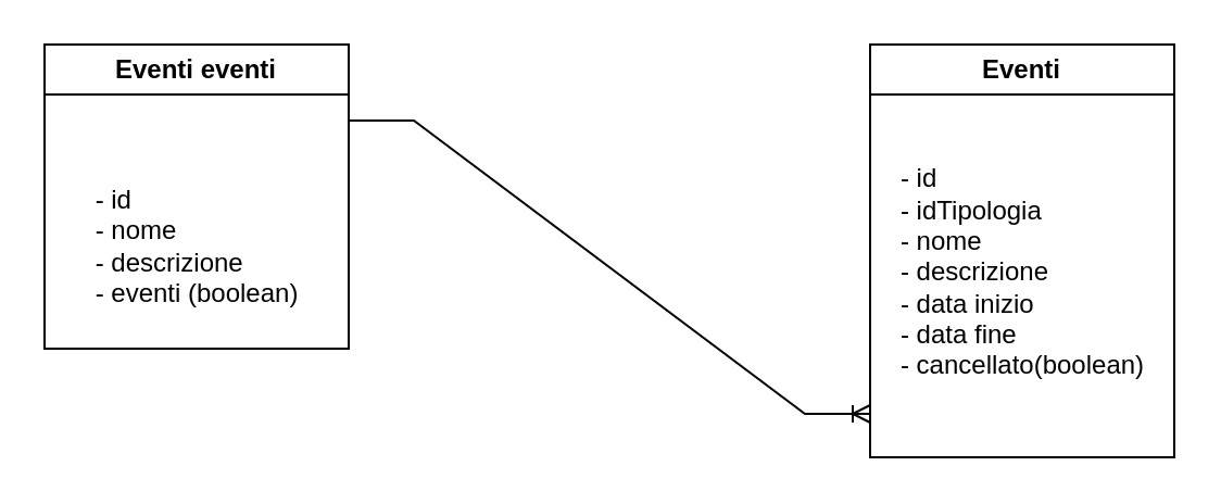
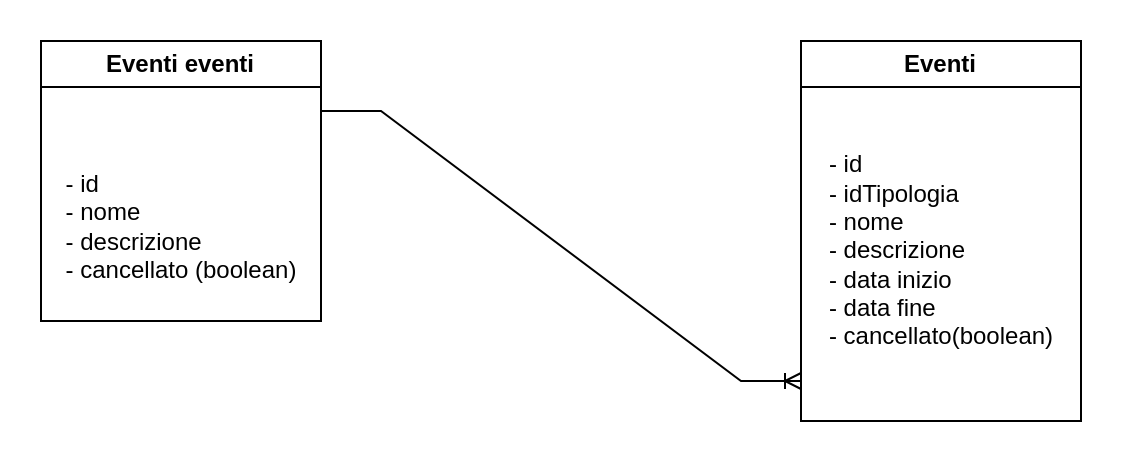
- <mxCell id="5" value="&lt;div style=&quot;text-align: left;&quot;&gt;&lt;span style=&quot;background-color: initial;&quot;&gt;- id&lt;/span&gt;&lt;/div&gt;&lt;div style=&quot;text-align: left;&quot;&gt;&lt;span style=&quot;background-color: initial;&quot;&gt;- nome&lt;/span&gt;&lt;/div&gt;&lt;div style=&quot;text-align: left;&quot;&gt;&lt;span style=&quot;background-color: initial;&quot;&gt;- descrizione&lt;/span&gt;&lt;/div&gt;&lt;div style=&quot;text-align: left;&quot;&gt;&lt;span style=&quot;background-color: initial;&quot;&gt;- eventi (boolean)&lt;/span&gt;&lt;/div&gt;" style="text;html=1;align=center;verticalAlign=middle;resizable=0;points=[];autosize=1;strokeColor=none;fillColor=none;" vertex="1" parent="4"><mxGeometry y="57.5" width="140" height="70" as="geometry" /></mxCell>
+ <mxCell id="5" value="&lt;div style=&quot;text-align: left;&quot;&gt;&lt;span style=&quot;background-color: initial;&quot;&gt;- id&lt;/span&gt;&lt;/div&gt;&lt;div style=&quot;text-align: left;&quot;&gt;&lt;span style=&quot;background-color: initial;&quot;&gt;- nome&lt;/span&gt;&lt;/div&gt;&lt;div style=&quot;text-align: left;&quot;&gt;&lt;span style=&quot;background-color: initial;&quot;&gt;- descrizione&lt;/span&gt;&lt;/div&gt;&lt;div style=&quot;text-align: left;&quot;&gt;&lt;span style=&quot;background-color: initial;&quot;&gt;- cancellato (boolean)&lt;/span&gt;&lt;/div&gt;" style="text;html=1;align=center;verticalAlign=middle;resizable=0;points=[];autosize=1;strokeColor=none;fillColor=none;" vertex="1" parent="4"><mxGeometry y="57.5" width="140" height="70" as="geometry" /></mxCell>
